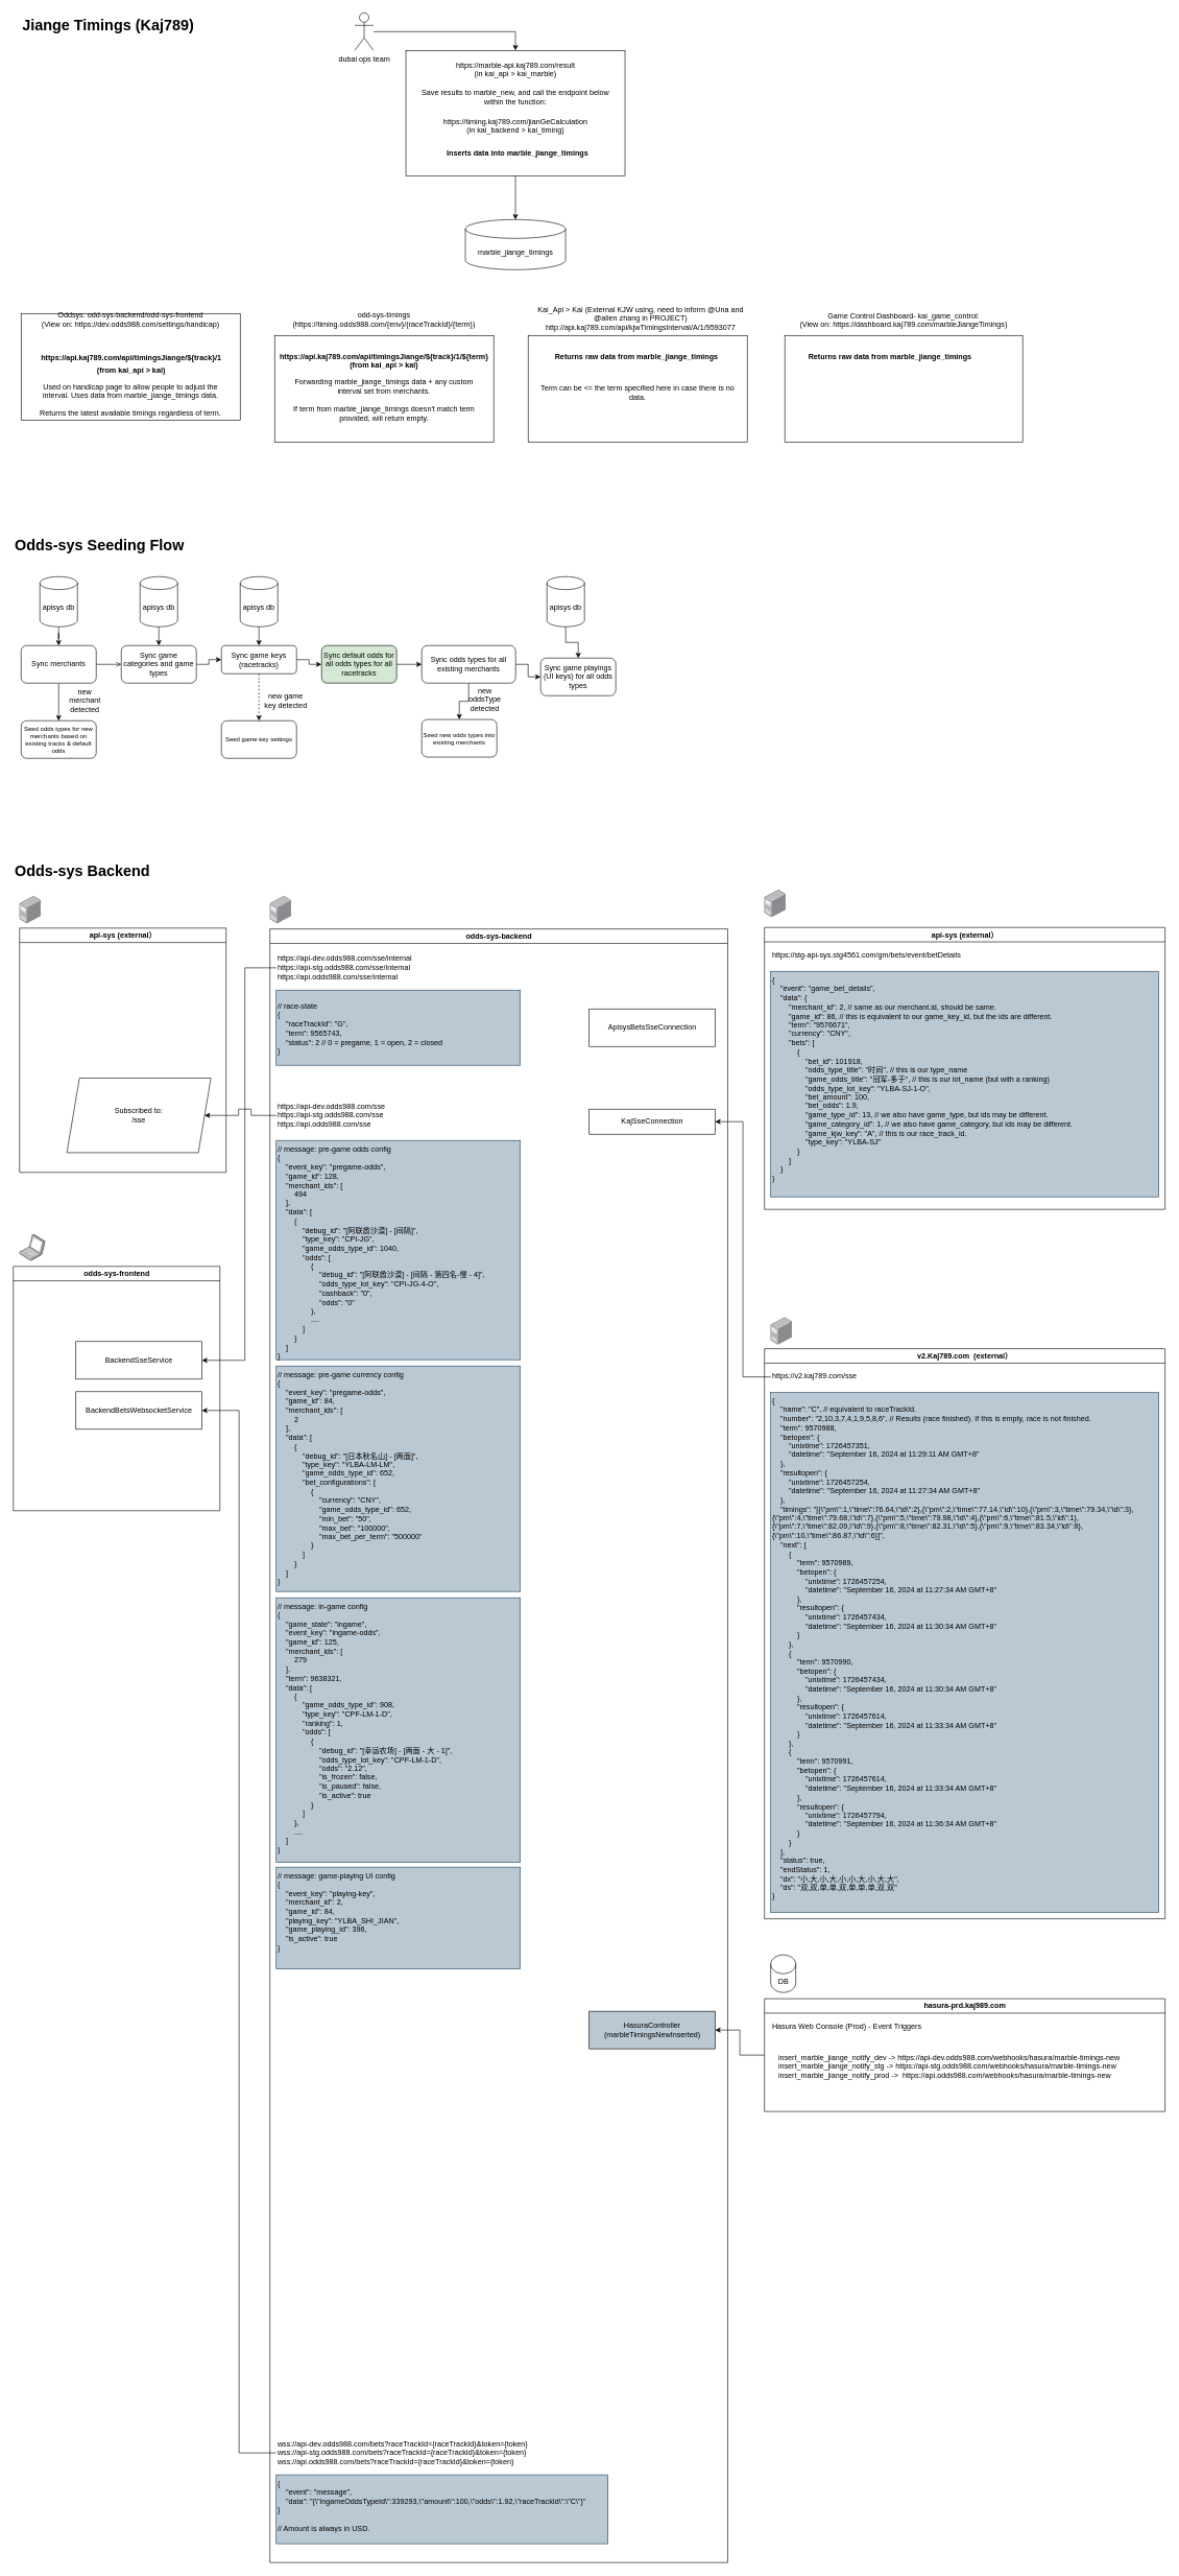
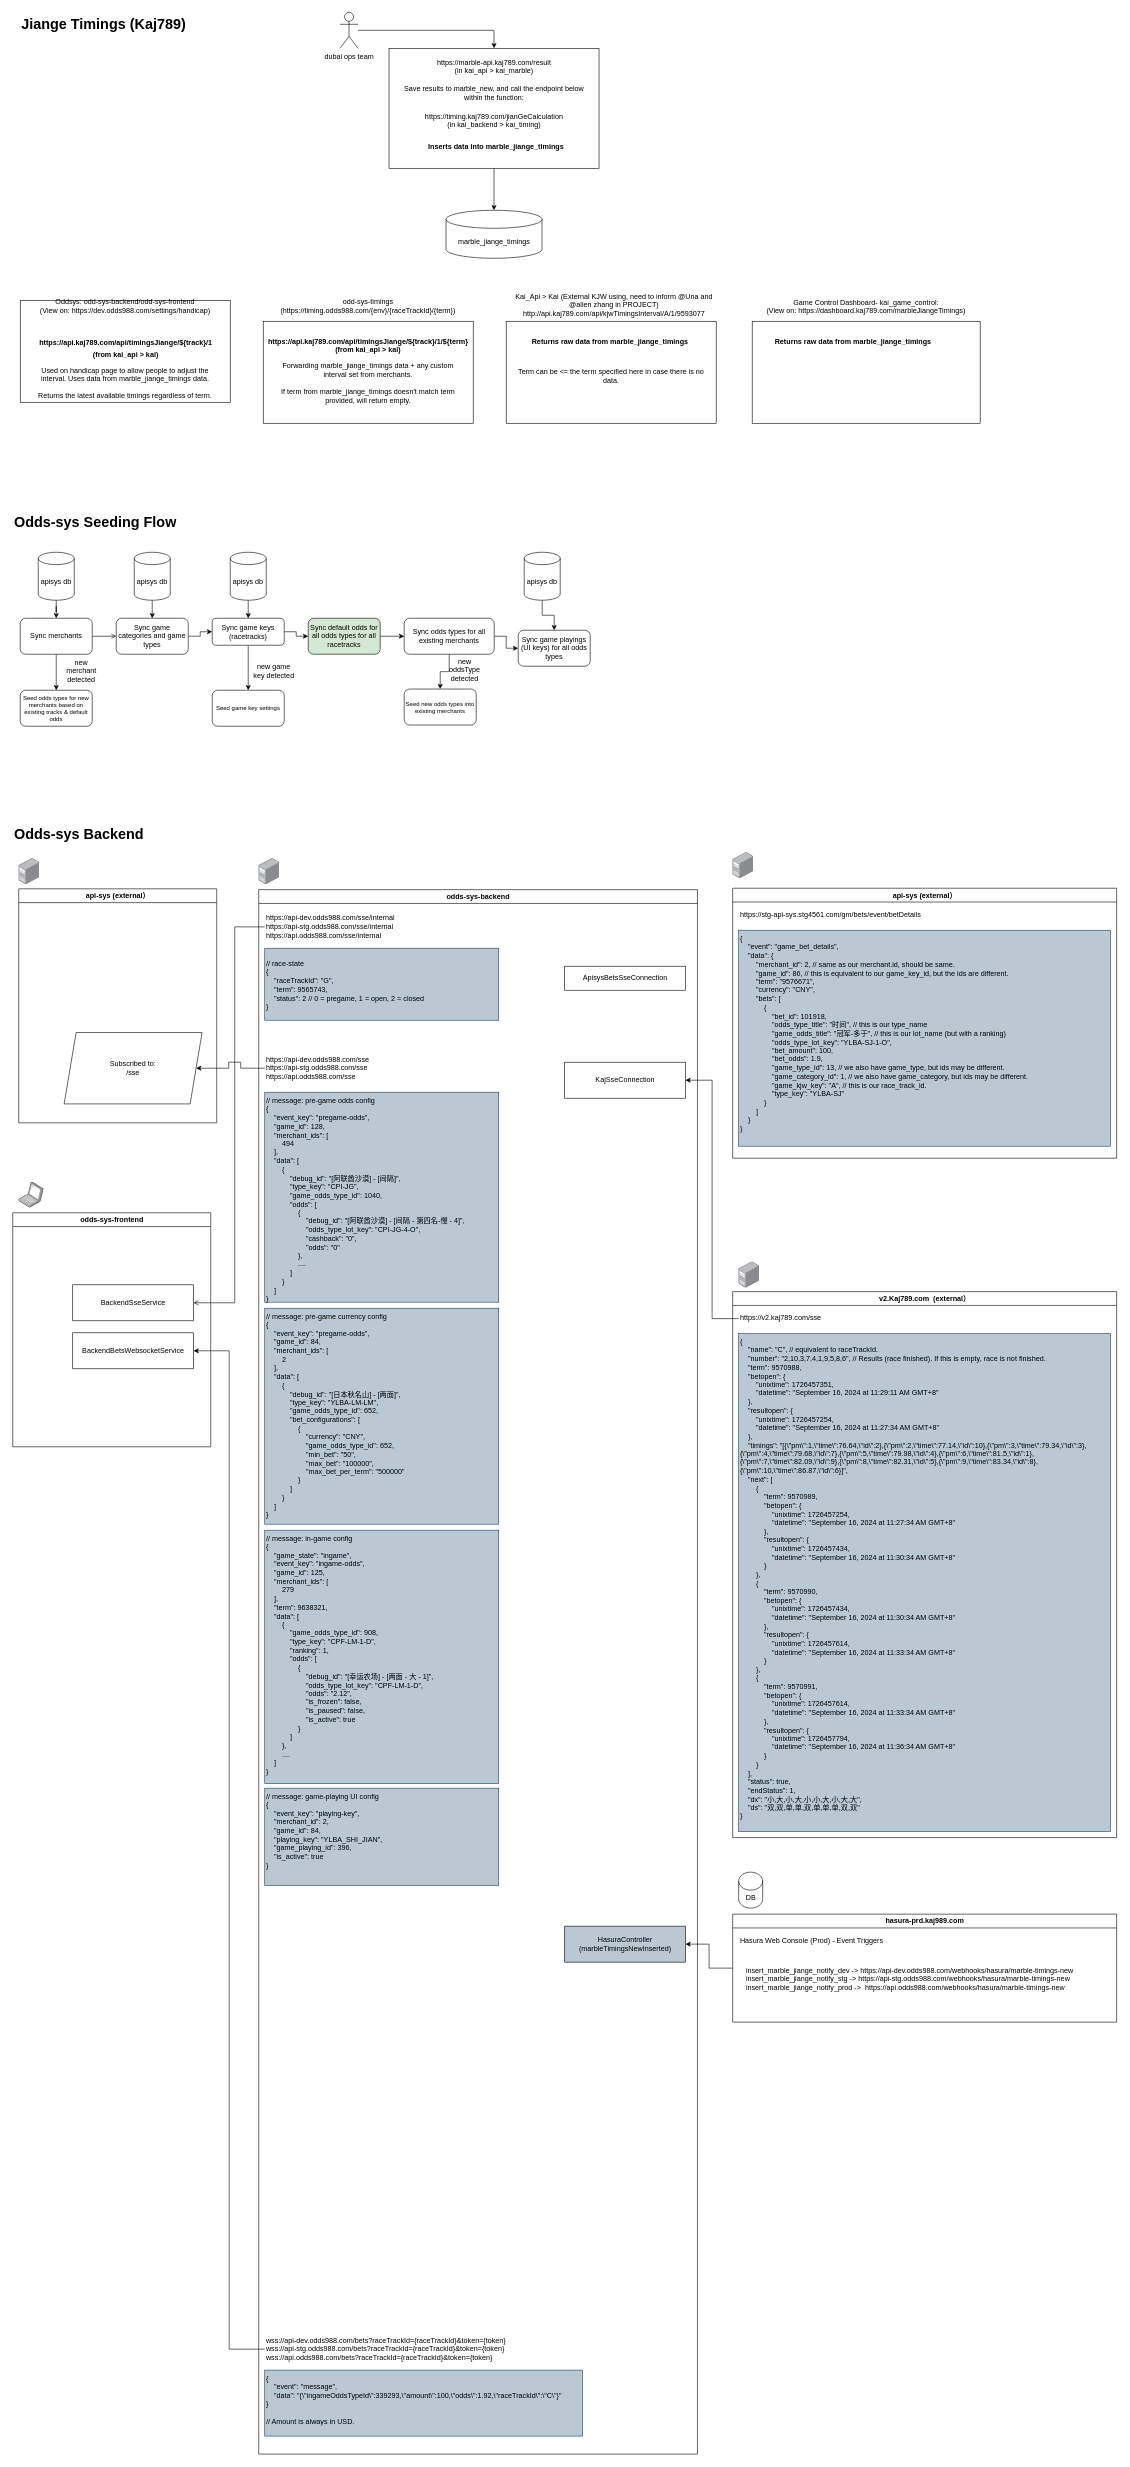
- <mxCell id="69" style="edgeStyle=orthogonalEdgeStyle;rounded=0;orthogonalLoop=1;jettySize=auto;html=1;exitX=0.5;exitY=1;exitDx=0;exitDy=0;entryX=0.5;entryY=0;entryDx=0;entryDy=0;dashed=1;" edge="1" parent="1" source="70" target="92"><mxGeometry relative="1" as="geometry" /></mxCell>
+ <mxCell id="69" style="edgeStyle=orthogonalEdgeStyle;rounded=0;orthogonalLoop=1;jettySize=auto;html=1;exitX=0.5;exitY=1;exitDx=0;exitDy=0;entryX=0.5;entryY=0;entryDx=0;entryDy=0;" edge="1" parent="1" source="70" target="92"><mxGeometry relative="1" as="geometry" /></mxCell>
- <mxCell id="13" value="ApisysBetsSseConnection" style="rounded=0;whiteSpace=wrap;html=1;" parent="3" vertex="1"><mxGeometry x="510" y="127.6" width="201.3" height="60" as="geometry" /></mxCell>
+ <mxCell id="13" value="ApisysBetsSseConnection" style="rounded=0;whiteSpace=wrap;html=1;" parent="3" vertex="1"><mxGeometry x="510" y="127.6" width="201.3" height="40" as="geometry" /></mxCell>
- <mxCell id="4" value="KajSseConnection" style="rounded=0;whiteSpace=wrap;html=1;" parent="3" vertex="1"><mxGeometry x="510" y="287.6" width="201.3" height="40" as="geometry" /></mxCell>
+ <mxCell id="4" value="KajSseConnection" style="rounded=0;whiteSpace=wrap;html=1;" parent="3" vertex="1"><mxGeometry x="510" y="287.6" width="201.3" height="60" as="geometry" /></mxCell>
- <mxCell id="31" style="edgeStyle=orthogonalEdgeStyle;rounded=0;orthogonalLoop=1;jettySize=auto;html=1;exitX=0;exitY=0.5;exitDx=0;exitDy=0;entryX=1;entryY=0.5;entryDx=0;entryDy=0;" parent="1" source="5" target="22" edge="1"><mxGeometry relative="1" as="geometry"><Array as="points"><mxPoint x="390.5" y="1544" /><mxPoint x="390.5" y="2171" /></Array></mxGeometry></mxCell>
+ <mxCell id="31" style="edgeStyle=orthogonalEdgeStyle;rounded=0;orthogonalLoop=1;jettySize=auto;html=1;exitX=0;exitY=0.5;exitDx=0;exitDy=0;entryX=1;entryY=0.5;entryDx=0;entryDy=0;endArrow=open;" parent="1" source="5" target="22" edge="1"><mxGeometry relative="1" as="geometry"><Array as="points"><mxPoint x="390.5" y="1544" /><mxPoint x="390.5" y="2171" /></Array></mxGeometry></mxCell>
